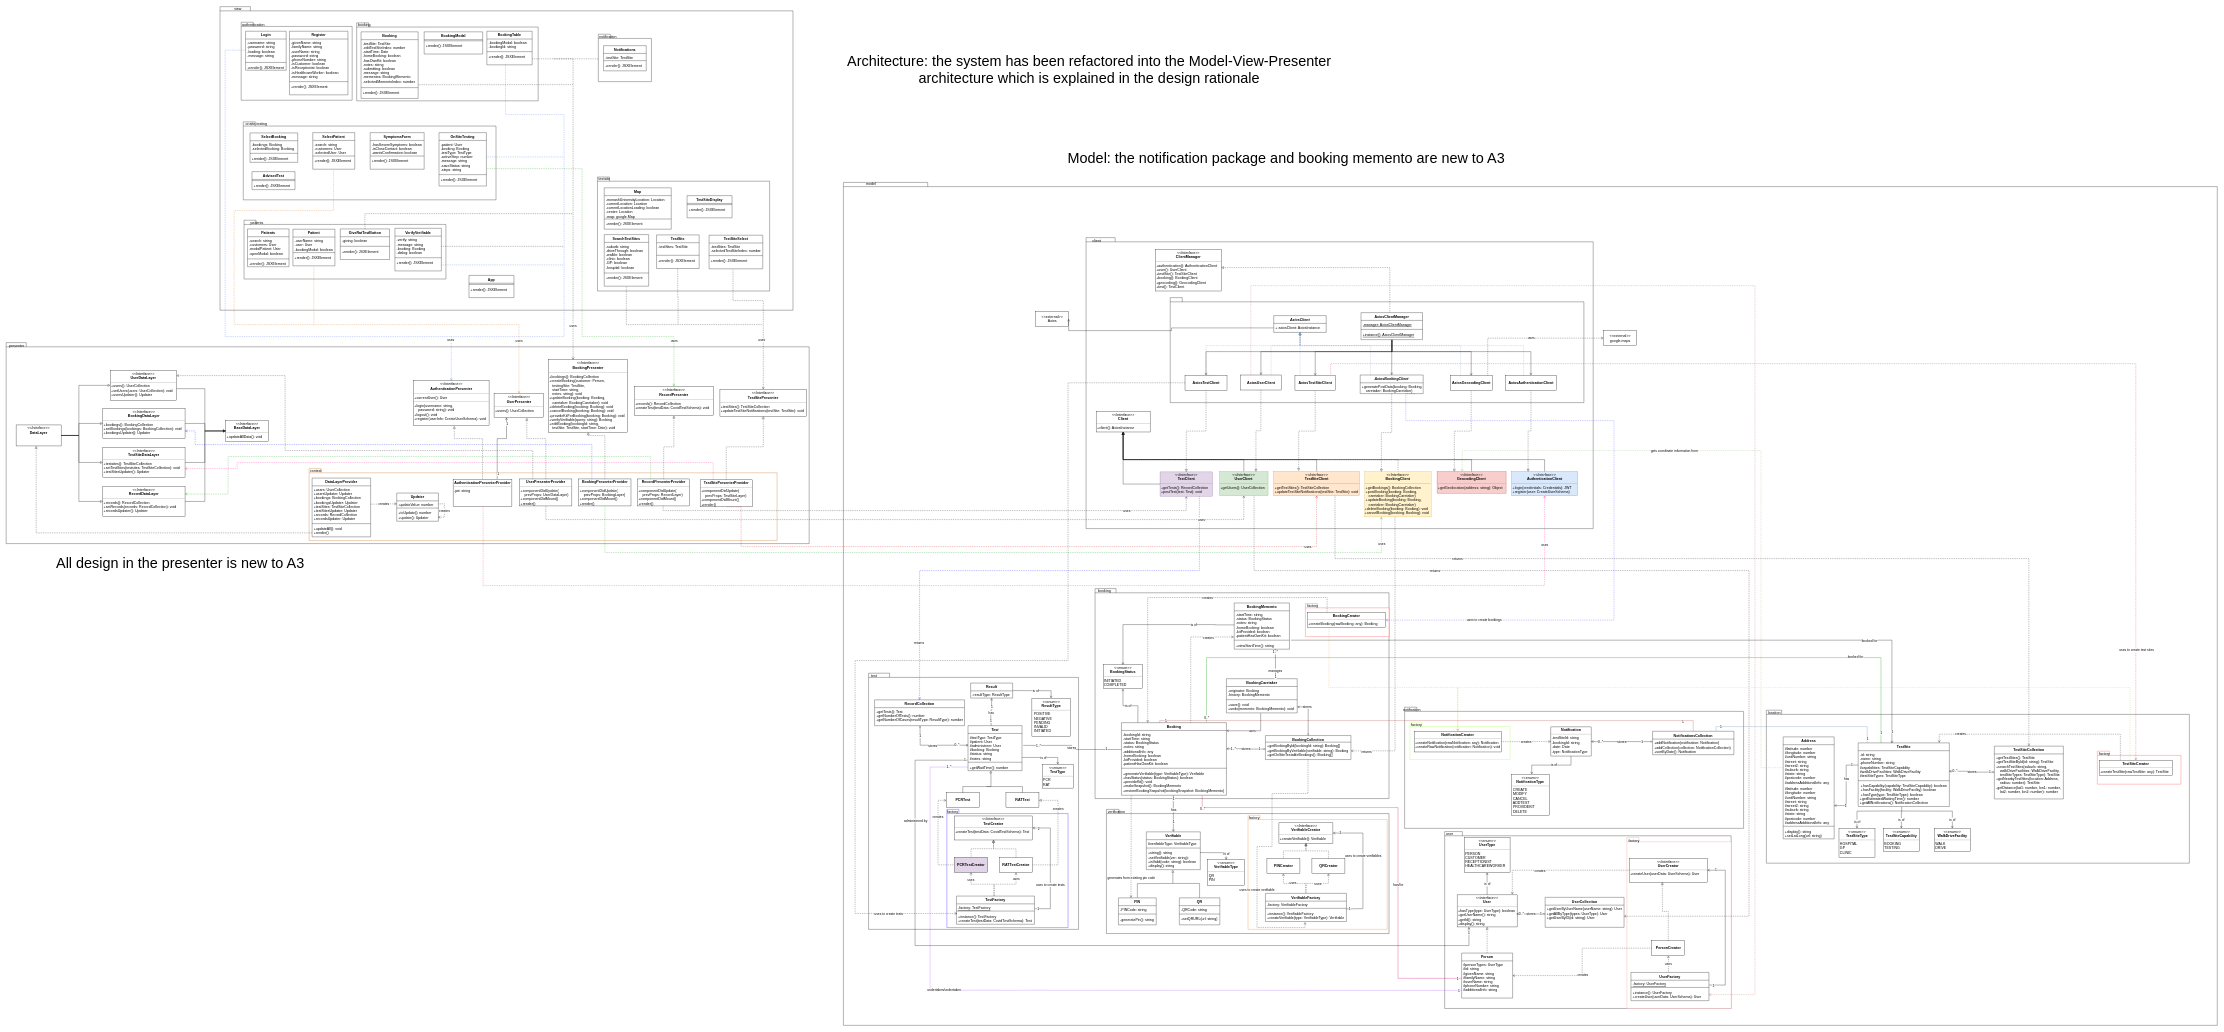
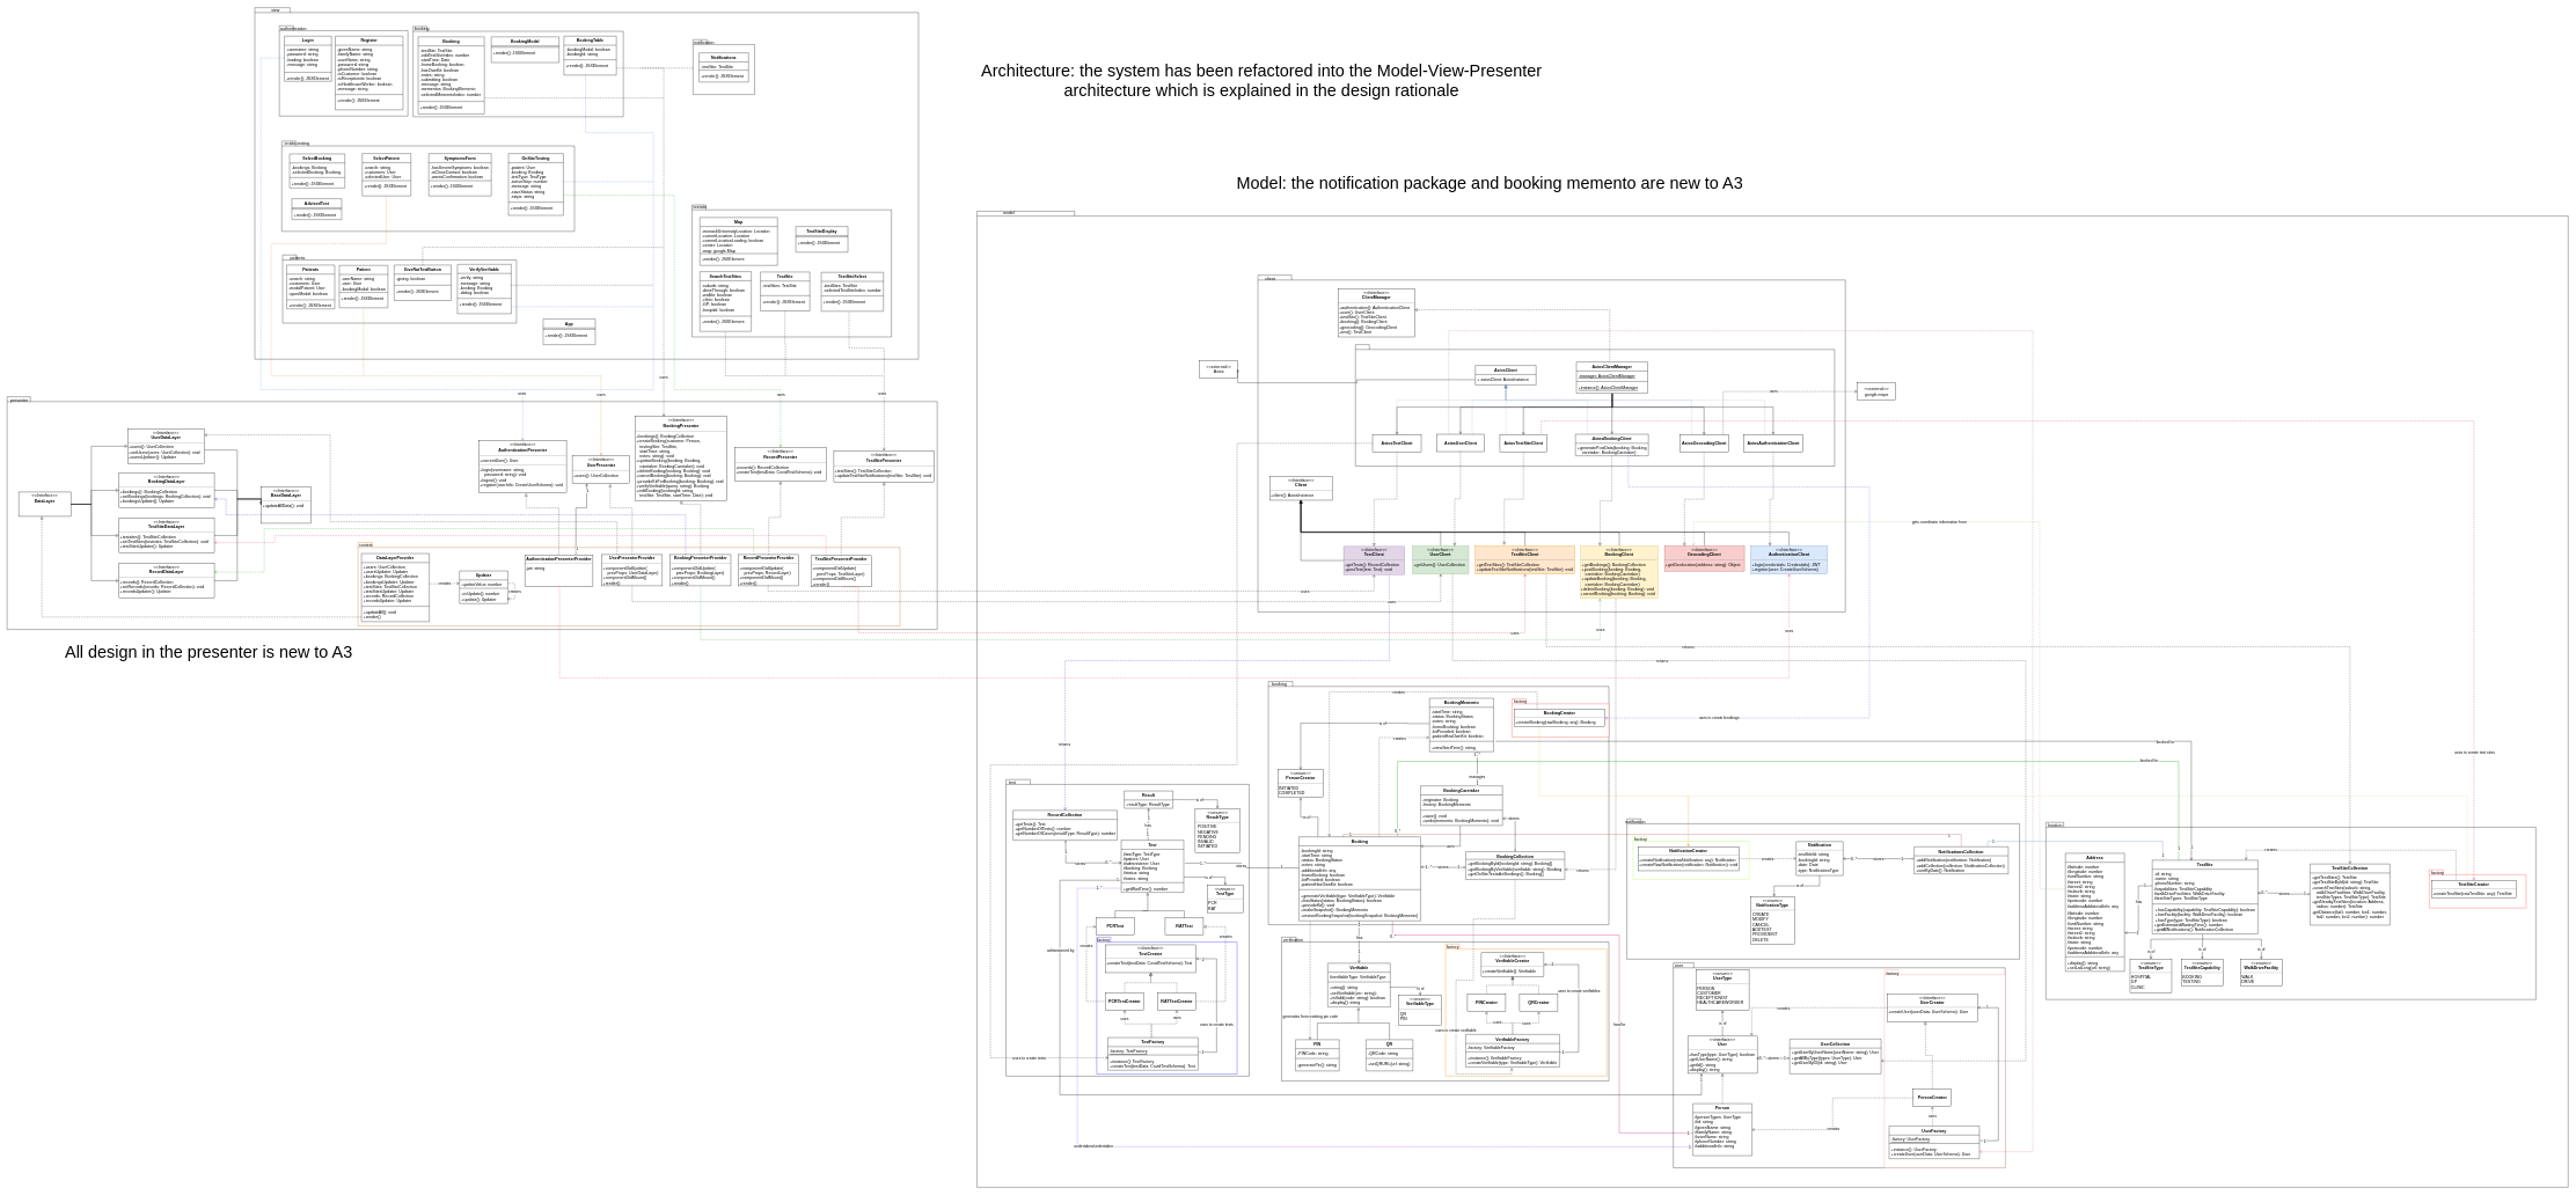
- <mxCell id="233" value="&lt;p style=&quot;margin: 0px ; margin-top: 4px ; text-align: center&quot;&gt;&lt;i&gt;&amp;lt;&amp;lt;Interface&amp;gt;&amp;gt;&lt;/i&gt;&lt;br&gt;&lt;span style=&quot;font-weight: 700&quot;&gt;BaseDataLayer&lt;/span&gt;&lt;br&gt;&lt;/p&gt;&lt;hr size=&quot;1&quot;&gt;&lt;p style=&quot;margin: 0px ; margin-left: 4px&quot;&gt;&lt;/p&gt;&amp;nbsp;+updateAllData(): void" style="verticalAlign=top;align=left;overflow=fill;fontSize=12;fontFamily=Helvetica;html=1;" vertex="1" parent="1"><mxGeometry x="752.38" y="1400.5" width="141.5" height="70" as="geometry" /></mxCell>
+ <mxCell id="233" value="&lt;p style=&quot;margin: 0px ; margin-top: 4px ; text-align: center&quot;&gt;&lt;i&gt;&amp;lt;&amp;lt;Interface&amp;gt;&amp;gt;&lt;/i&gt;&lt;br&gt;&lt;span style=&quot;font-weight: 700&quot;&gt;BaseDataLayer&lt;/span&gt;&lt;br&gt;&lt;/p&gt;&lt;hr size=&quot;1&quot;&gt;&lt;p style=&quot;margin: 0px ; margin-left: 4px&quot;&gt;&lt;/p&gt;&amp;nbsp;+updateAllData(): void" style="verticalAlign=top;align=left;overflow=fill;fontSize=12;fontFamily=Helvetica;html=1;" vertex="1" parent="1"><mxGeometry x="752.38" y="1400.5" width="141.5" height="105" as="geometry" /></mxCell>
- <mxCell id="277" style="edgeStyle=orthogonalEdgeStyle;rounded=0;orthogonalLoop=1;jettySize=auto;html=1;endArrow=block;endFill=0;dashed=1;" edge="1" parent="1" source="280" target="336"><mxGeometry relative="1" as="geometry"><Array as="points"><mxPoint x="4659.63" y="1531" /><mxPoint x="3743.63" y="1531" /></Array></mxGeometry></mxCell>
+ <mxCell id="277" style="edgeStyle=orthogonalEdgeStyle;rounded=0;orthogonalLoop=1;jettySize=auto;html=1;endArrow=block;endFill=0;" edge="1" parent="1" source="280" target="336"><mxGeometry relative="1" as="geometry"><Array as="points"><mxPoint x="4659.63" y="1531" /><mxPoint x="3743.63" y="1531" /></Array></mxGeometry></mxCell>
- <mxCell id="181" value="&lt;p style=&quot;margin: 0px ; margin-top: 4px ; text-align: center&quot;&gt;&lt;i&gt;&amp;lt;&amp;lt;enum&amp;gt;&amp;gt;&lt;/i&gt;&lt;br&gt;&lt;span style=&quot;font-weight: 700&quot;&gt;BookingStatus&lt;/span&gt;&lt;br&gt;&lt;/p&gt;&lt;hr size=&quot;1&quot;&gt;&lt;p style=&quot;margin: 0px ; margin-left: 4px&quot;&gt;&lt;/p&gt;&amp;nbsp;INITIATED&lt;br&gt;&amp;nbsp;COMPLETED" style="verticalAlign=top;align=left;overflow=fill;fontSize=12;fontFamily=Helvetica;html=1;" vertex="1" parent="1"><mxGeometry x="3677" y="2215" width="131.99" height="80" as="geometry" /></mxCell>
+ <mxCell id="181" value="&lt;p style=&quot;margin: 0px ; margin-top: 4px ; text-align: center&quot;&gt;&lt;i&gt;&amp;lt;&amp;lt;enum&amp;gt;&amp;gt;&lt;/i&gt;&lt;br&gt;&lt;span style=&quot;font-weight: 700&quot;&gt;PersonCreator&lt;/span&gt;&lt;br&gt;&lt;/p&gt;&lt;hr size=&quot;1&quot;&gt;&lt;p style=&quot;margin: 0px ; margin-left: 4px&quot;&gt;&lt;/p&gt;&amp;nbsp;INITIATED&lt;br&gt;&amp;nbsp;COMPLETED" style="verticalAlign=top;align=left;overflow=fill;fontSize=12;fontFamily=Helvetica;html=1;" vertex="1" parent="1"><mxGeometry x="3677" y="2215" width="131.99" height="80" as="geometry" /></mxCell>
- <mxCell id="346" value="&lt;span style=&quot;font-weight: 700&quot;&gt;PCRTestCreator&lt;/span&gt;" style="html=1;fillColor=#e1d5e7;" vertex="1" parent="1"><mxGeometry x="3181.48" y="2857" width="110" height="50" as="geometry" /></mxCell>
+ <mxCell id="346" value="&lt;span style=&quot;font-weight: 700&quot;&gt;PCRTestCreator&lt;/span&gt;" style="html=1;" vertex="1" parent="1"><mxGeometry x="3181.48" y="2857" width="110" height="50" as="geometry" /></mxCell>
